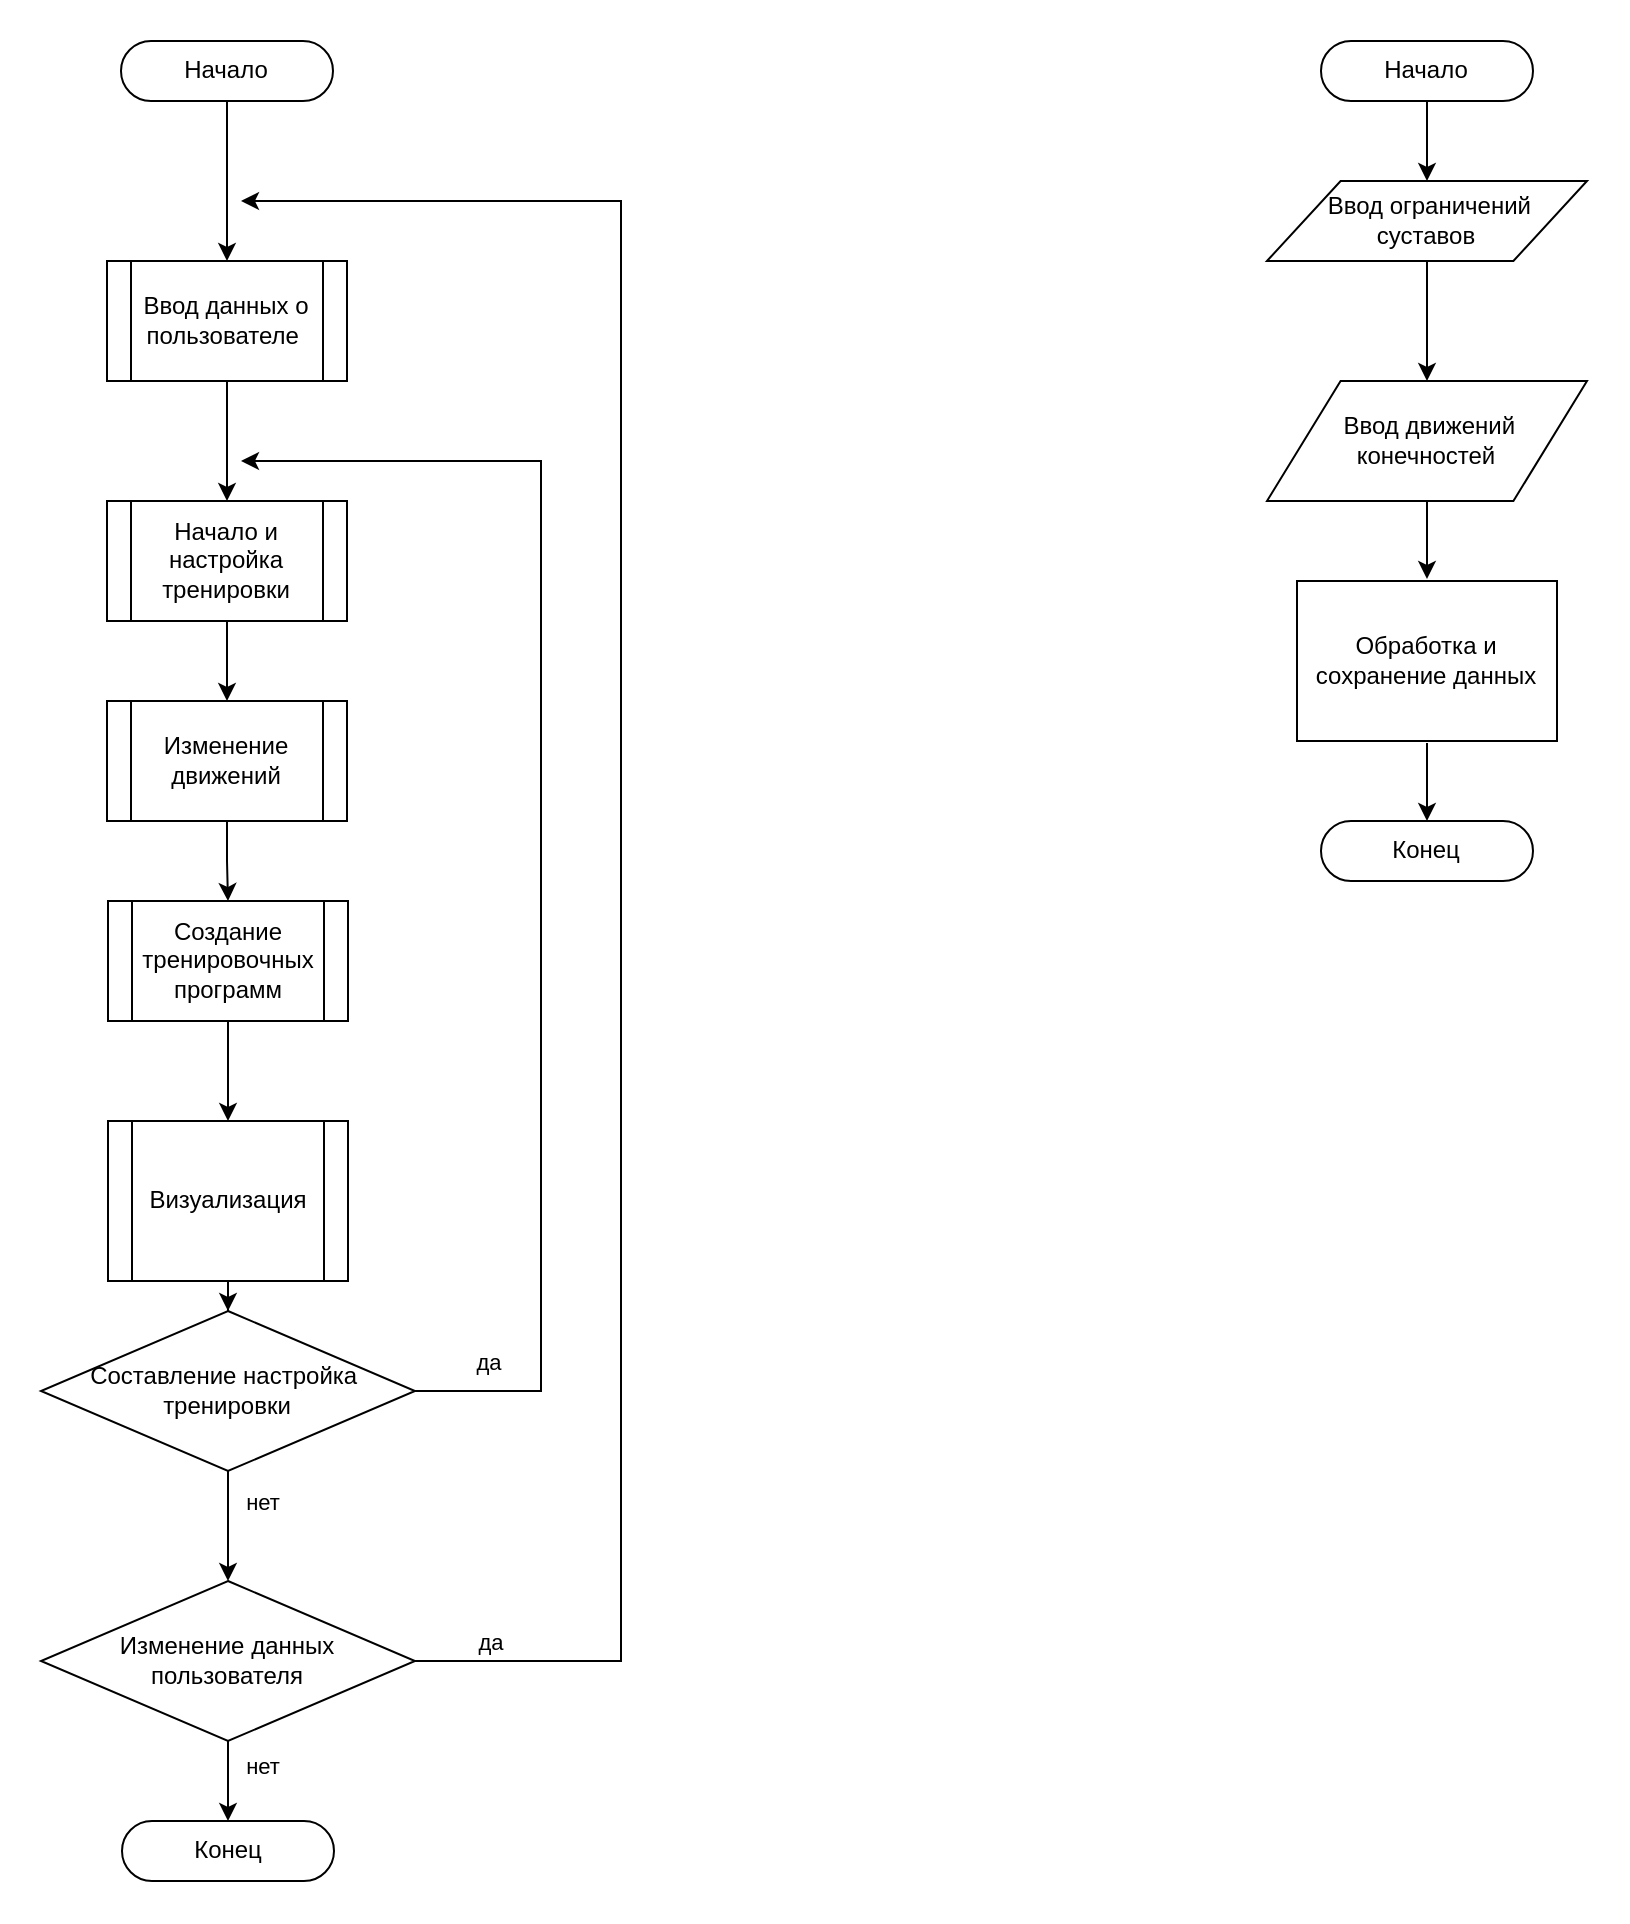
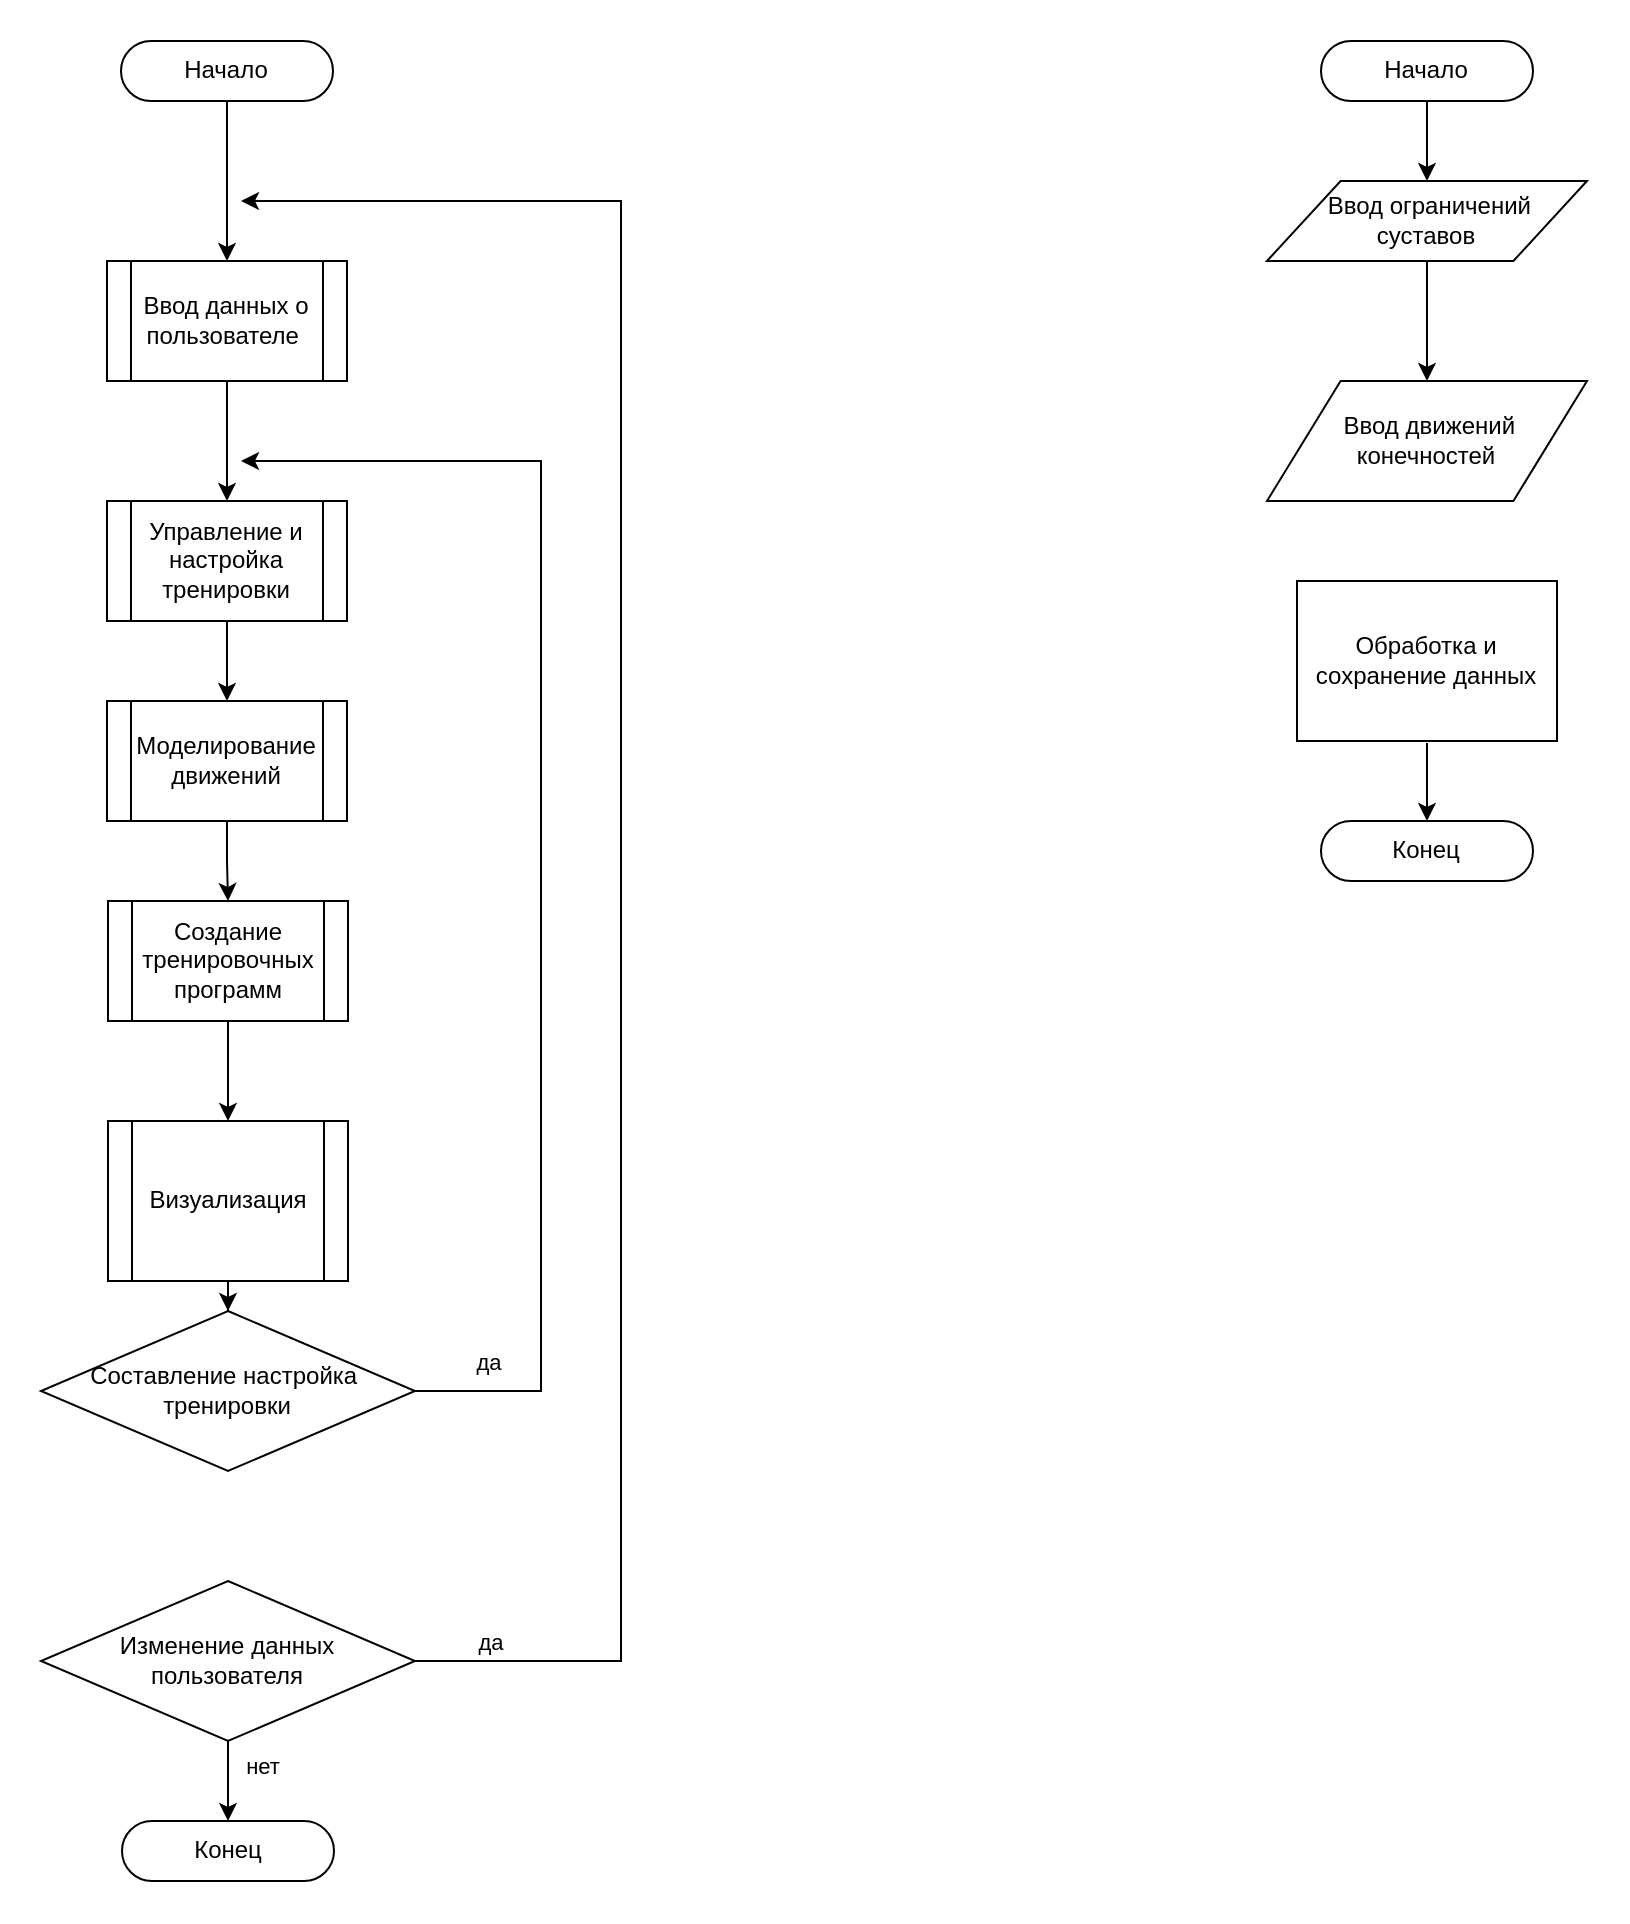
- <mxCell id="28" style="edgeStyle=orthogonalEdgeStyle;rounded=0;orthogonalLoop=1;jettySize=auto;html=1;entryX=0.5;entryY=0;entryDx=0;entryDy=0;" edge="1" parent="1" source="29" target="30"><mxGeometry relative="1" as="geometry" /></mxCell>
- <mxCell id="7" value="Начало и настройка тренировки" style="shape=process;whiteSpace=wrap;html=1;backgroundOutline=1;" vertex="1" parent="1"><mxGeometry x="53" y="250" width="120" height="60" as="geometry" /></mxCell>
+ <mxCell id="7" value="Управление и настройка тренировки" style="shape=process;whiteSpace=wrap;html=1;backgroundOutline=1;" vertex="1" parent="1"><mxGeometry x="53" y="250" width="120" height="60" as="geometry" /></mxCell>
- <mxCell id="33" value="Изменение движений" style="shape=process;whiteSpace=wrap;html=1;backgroundOutline=1;" vertex="1" parent="1"><mxGeometry x="53" y="350" width="120" height="60" as="geometry" /></mxCell>
+ <mxCell id="33" value="Моделирование движений" style="shape=process;whiteSpace=wrap;html=1;backgroundOutline=1;" vertex="1" parent="1"><mxGeometry x="53" y="350" width="120" height="60" as="geometry" /></mxCell>
- <mxCell id="14" style="edgeStyle=orthogonalEdgeStyle;rounded=0;orthogonalLoop=1;jettySize=auto;html=1;entryX=0.5;entryY=0;entryDx=0;entryDy=0;" edge="1" parent="1" source="16" target="19"><mxGeometry relative="1" as="geometry" /></mxCell>
- <mxCell id="15" value="нет" style="edgeLabel;html=1;align=center;verticalAlign=middle;resizable=0;points=[];" vertex="1" connectable="0" parent="14"><mxGeometry x="0.022" y="1" relative="1" as="geometry"><mxPoint x="16" y="-13" as="offset" /></mxGeometry></mxCell>
